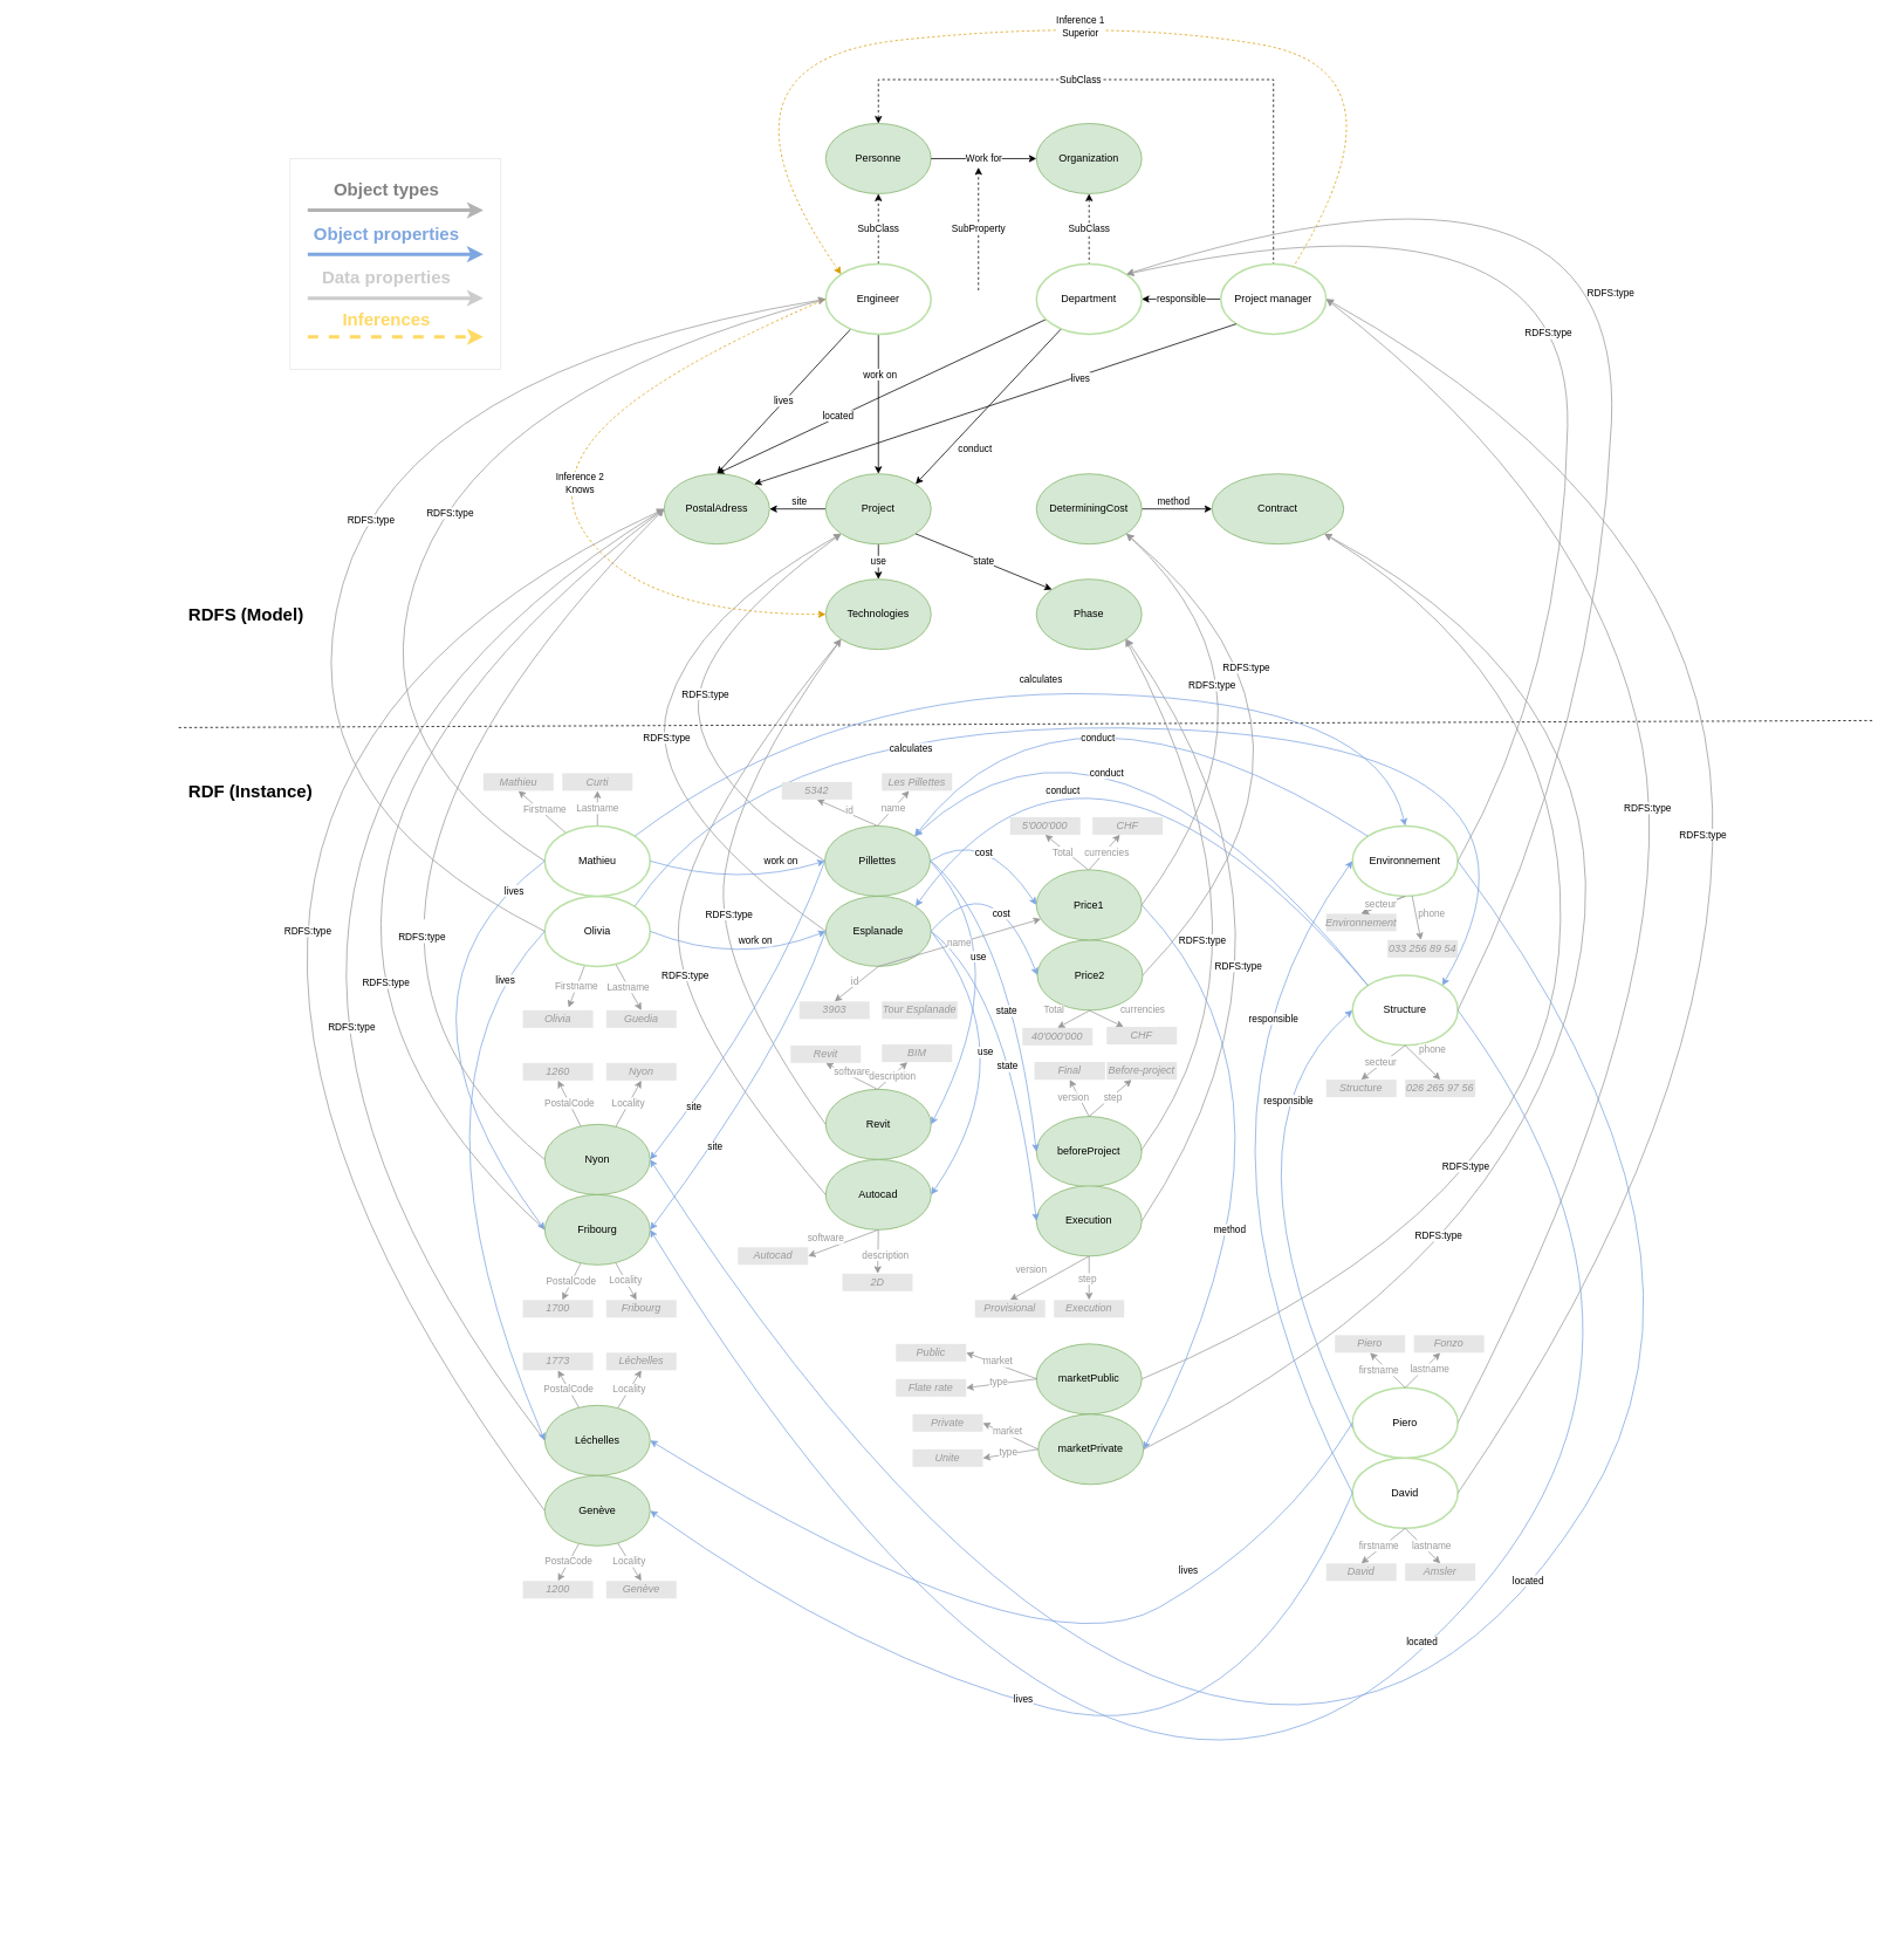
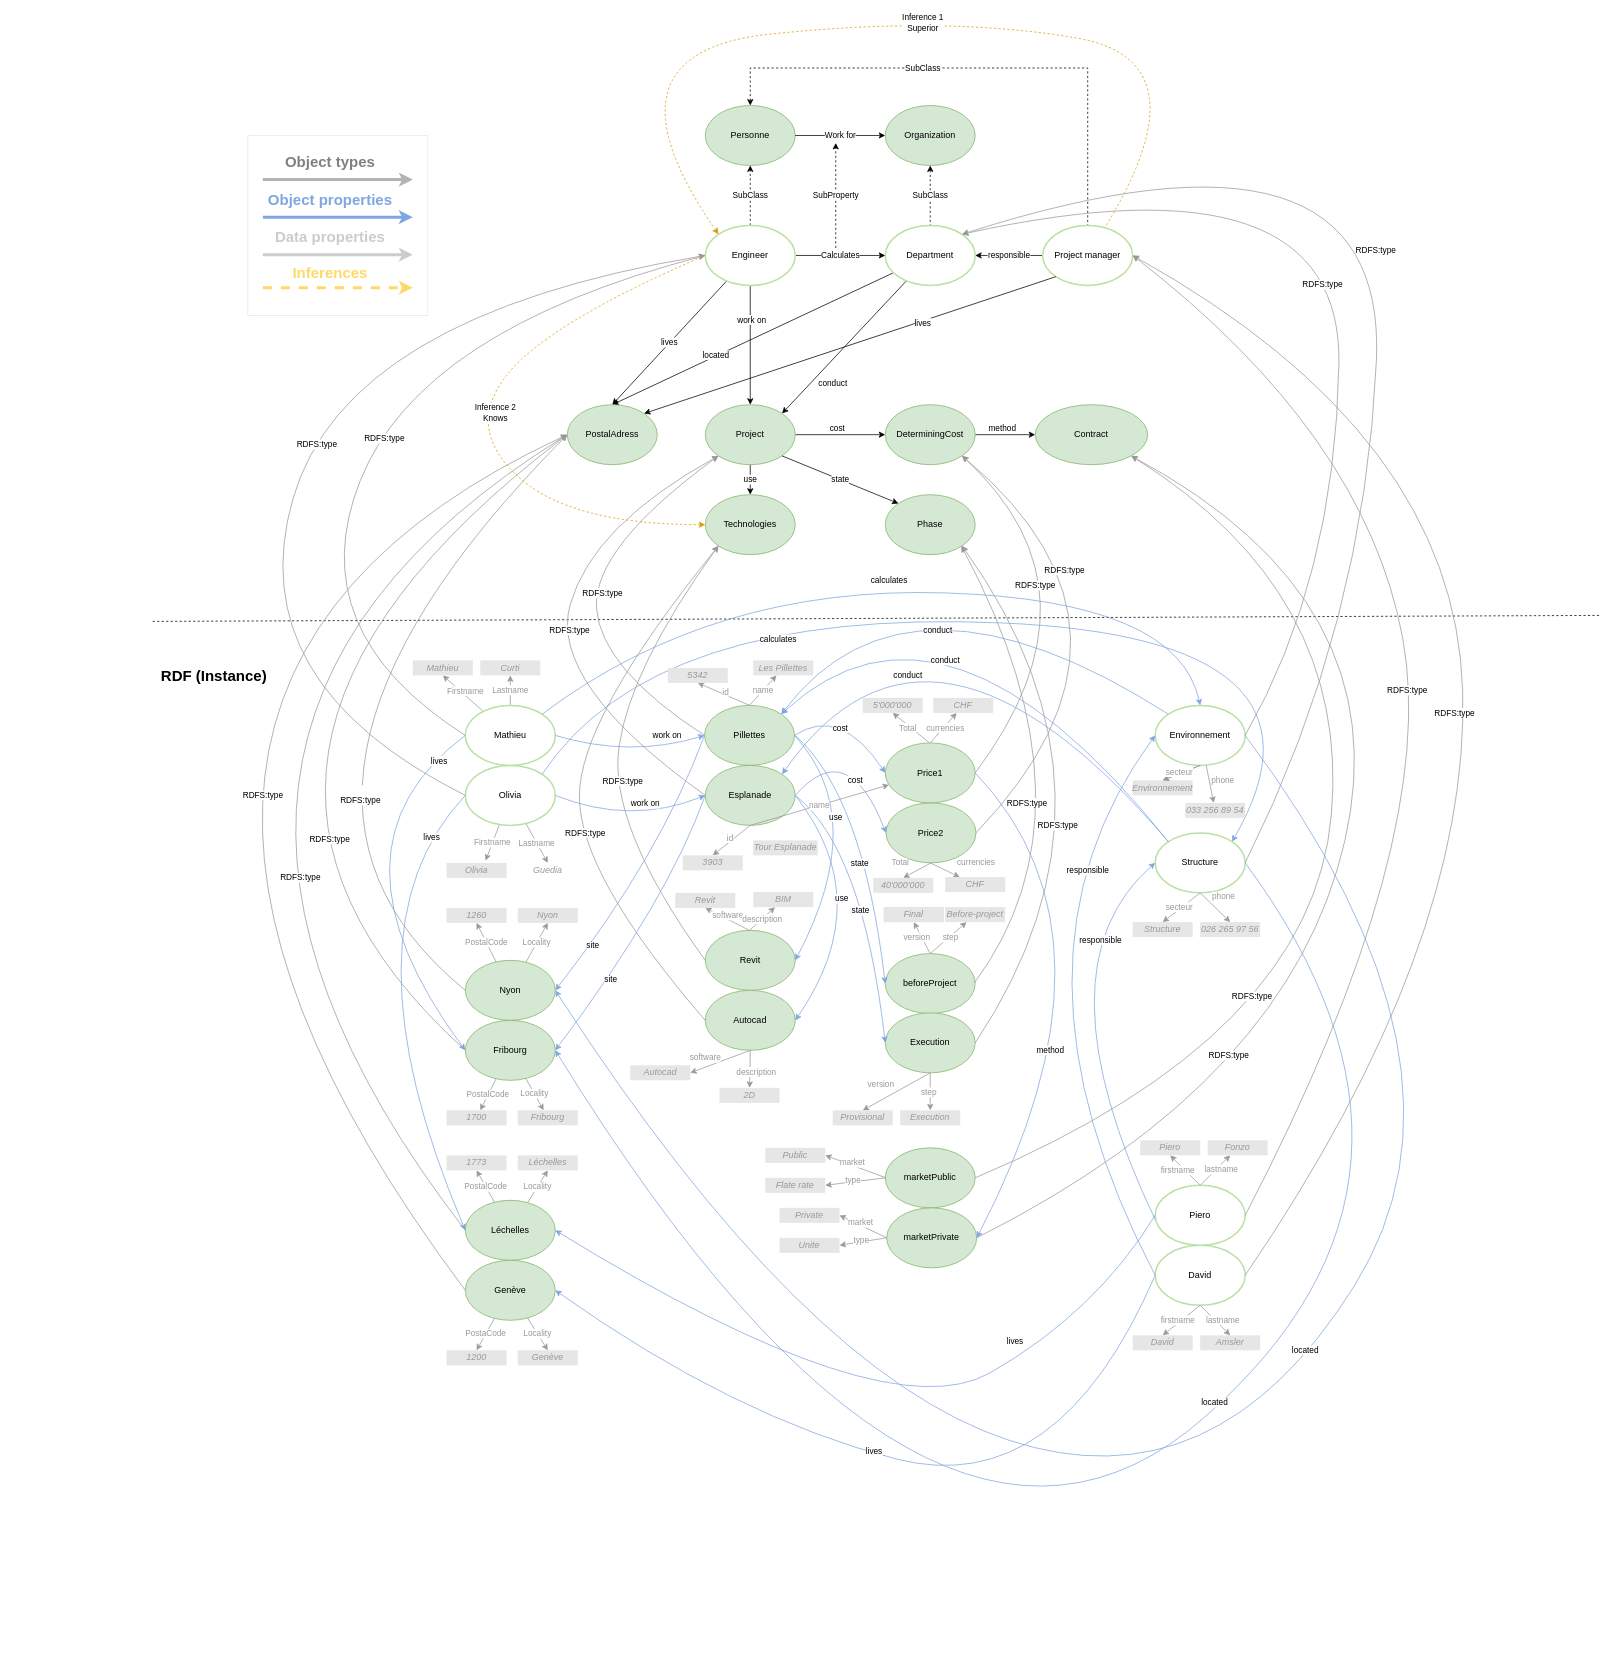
+ <mxCell id="13" value="Calculates" style="edgeStyle=orthogonalEdgeStyle;rounded=0;orthogonalLoop=1;jettySize=auto;html=1;endArrow=classic;endFill=1;entryX=0;entryY=0.5;entryDx=0;entryDy=0;" parent="1" source="16" target="7" edge="1"><mxGeometry relative="1" as="geometry"><mxPoint x="1118" y="360" as="targetPoint" /></mxGeometry></mxCell>
- <mxCell id="10" value="site" style="edgeStyle=orthogonalEdgeStyle;rounded=0;orthogonalLoop=1;jettySize=auto;html=1;entryX=1;entryY=0.5;entryDx=0;entryDy=0;endArrow=classic;endFill=1;" parent="1" source="11" target="23" edge="1"><mxGeometry x="-0.062" y="-9" relative="1" as="geometry"><mxPoint as="offset" /></mxGeometry></mxCell>
+ <mxCell id="8" value="cost" style="edgeStyle=orthogonalEdgeStyle;rounded=0;orthogonalLoop=1;jettySize=auto;html=1;entryX=0;entryY=0.5;entryDx=0;entryDy=0;endArrow=classic;endFill=1;" parent="1" source="11" target="22" edge="1"><mxGeometry x="-0.074" y="9" relative="1" as="geometry"><mxPoint as="offset" /></mxGeometry></mxCell>
- <mxCell id="76" value="&lt;b&gt;RDFS (Model)&lt;/b&gt;" style="text;html=1;strokeColor=none;fillColor=none;align=center;verticalAlign=middle;whiteSpace=wrap;rounded=0;fontSize=20;" parent="1" vertex="1"><mxGeometry x="210" y="689" width="140" height="20" as="geometry" /></mxCell>
- <mxCell id="133" value="&lt;font color=&quot;#999999&quot;&gt;&lt;i&gt;Tour Esplanade&lt;/i&gt;&lt;/font&gt;" style="rounded=0;whiteSpace=wrap;html=1;strokeColor=none;fillColor=#E6E6E6;" parent="1" vertex="1"><mxGeometry x="1004" y="1140" width="86" height="20" as="geometry" /></mxCell>
+ <mxCell id="133" value="&lt;font color=&quot;#999999&quot;&gt;&lt;i&gt;Tour Esplanade&lt;/i&gt;&lt;/font&gt;" style="rounded=0;whiteSpace=wrap;html=1;strokeColor=none;fillColor=#E6E6E6;" parent="1" vertex="1"><mxGeometry x="1004" y="1120" width="86" height="20" as="geometry" /></mxCell>
- <mxCell id="114" value="&lt;i&gt;&lt;font color=&quot;#999999&quot;&gt;Guedia&lt;/font&gt;&lt;/i&gt;" style="rounded=0;whiteSpace=wrap;html=1;strokeColor=none;fillColor=#E6E6E6;" parent="1" vertex="1"><mxGeometry x="690" y="1150" width="80" height="20" as="geometry" /></mxCell>
+ <mxCell id="114" value="&lt;i&gt;&lt;font color=&quot;#999999&quot;&gt;Guedia&lt;/font&gt;&lt;/i&gt;" style="rounded=0;whiteSpace=wrap;html=1;strokeColor=none;fillColor=#ffffff;" parent="1" vertex="1"><mxGeometry x="690" y="1150" width="80" height="20" as="geometry" /></mxCell>
